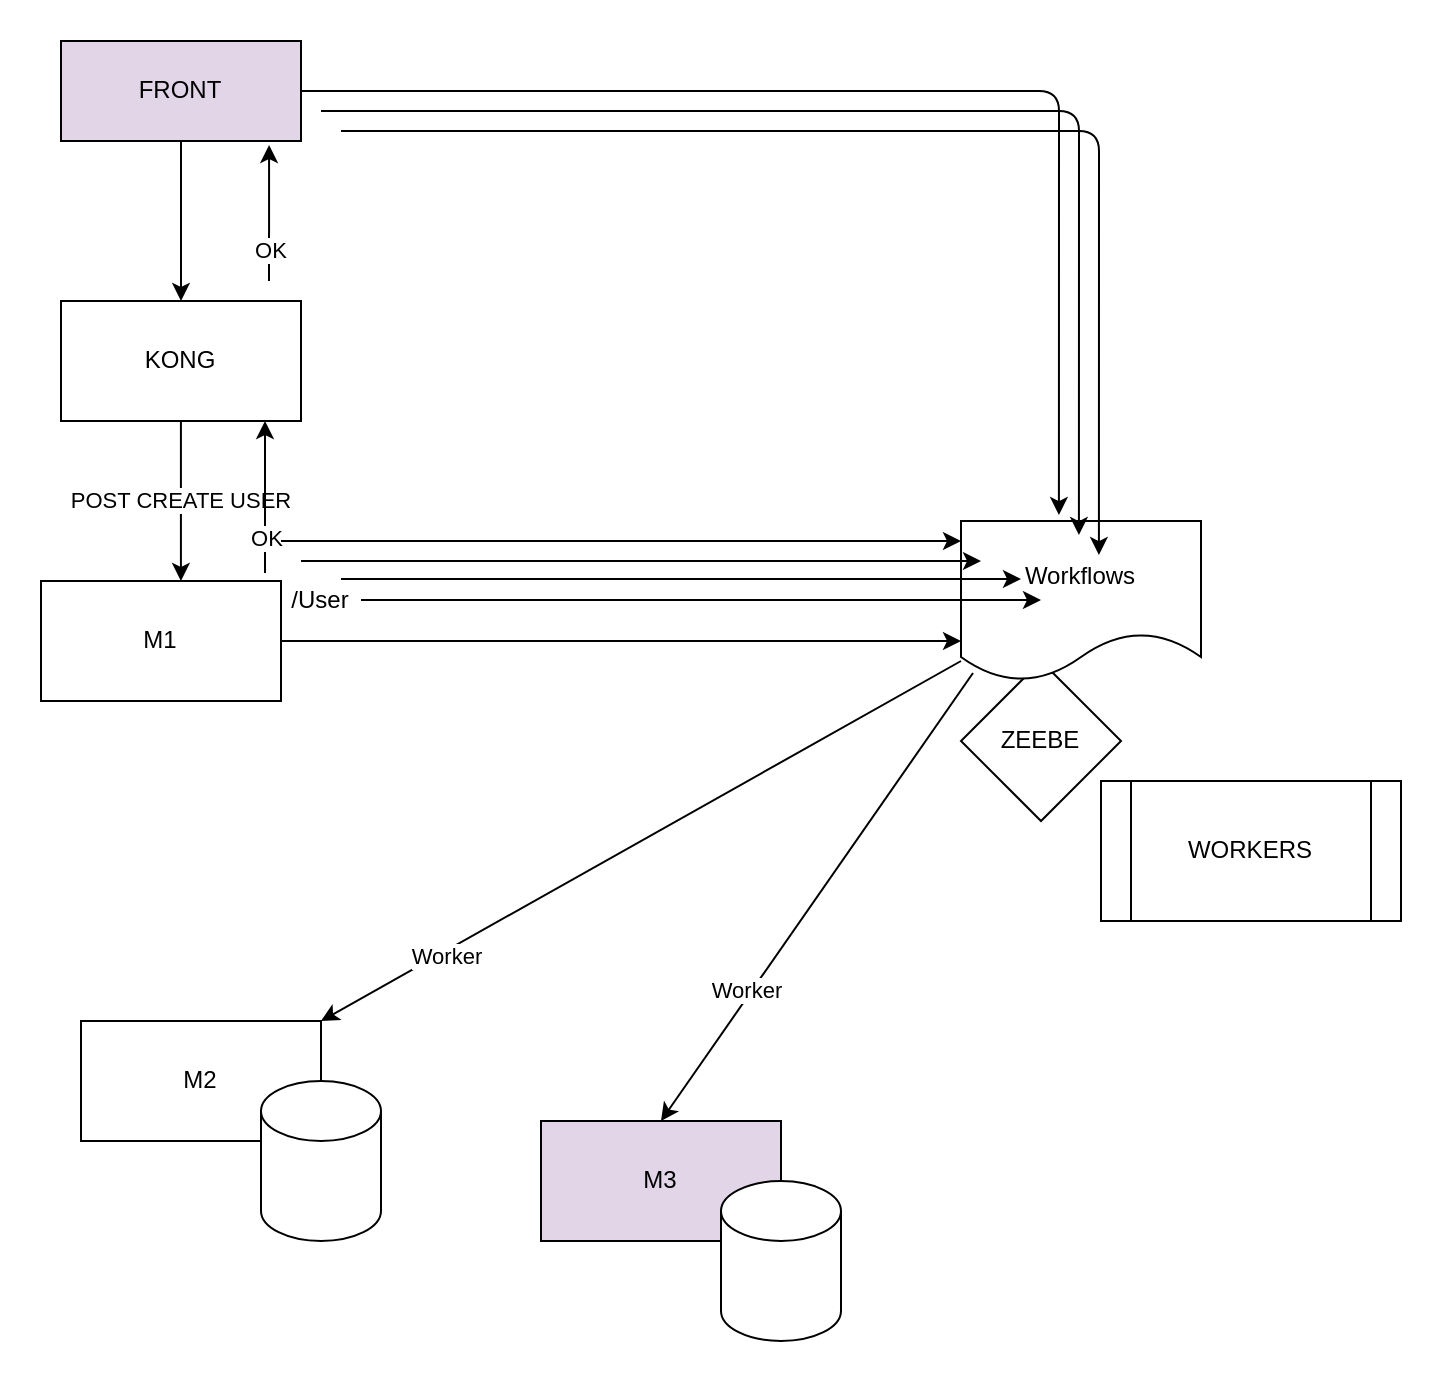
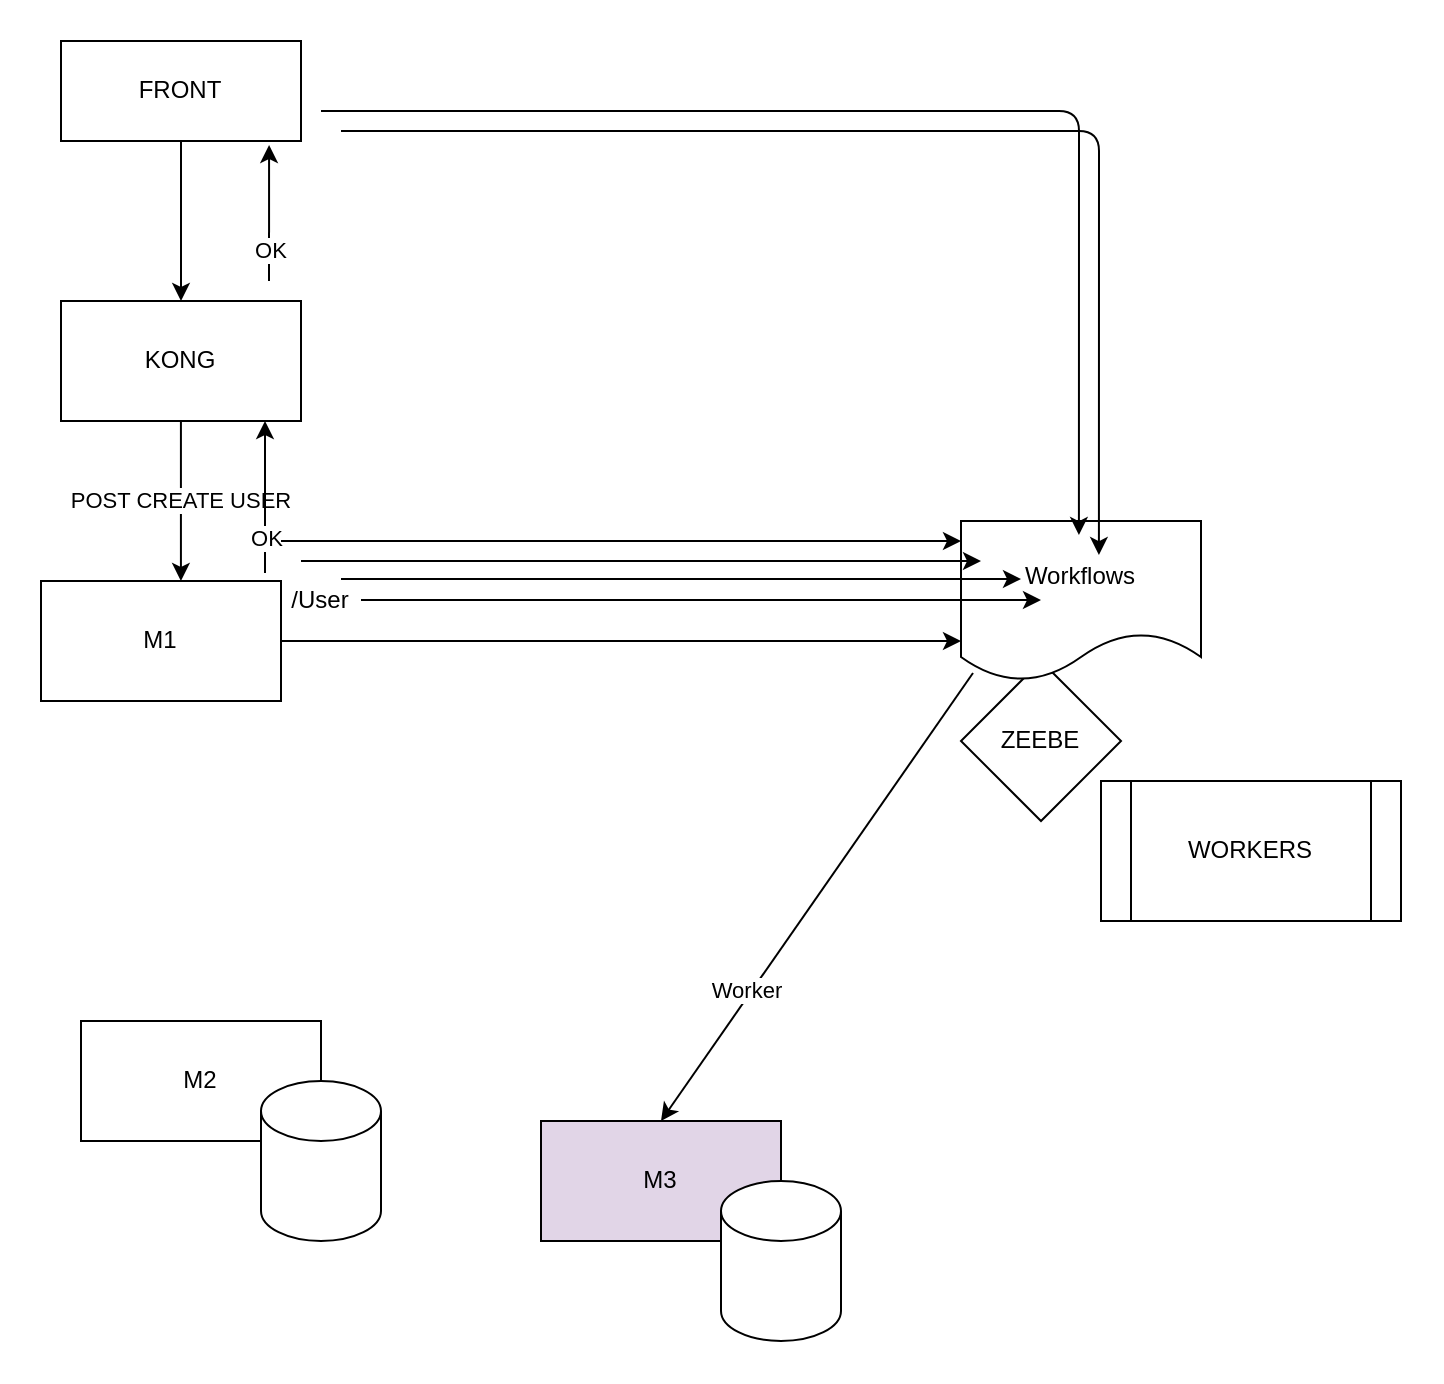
- <mxCell id="6" value="FRONT" style="rounded=0;whiteSpace=wrap;html=1;fillColor=#e1d5e7;" vertex="1" parent="1"><mxGeometry x="30" y="20" width="120" height="50" as="geometry" /></mxCell>
+ <mxCell id="6" value="FRONT" style="rounded=0;whiteSpace=wrap;html=1;" vertex="1" parent="1"><mxGeometry x="30" y="20" width="120" height="50" as="geometry" /></mxCell>
- <mxCell id="28" value="" style="endArrow=classic;html=1;exitX=1;exitY=0.5;exitDx=0;exitDy=0;entryX=0.408;entryY=-0.037;entryDx=0;entryDy=0;entryPerimeter=0;" edge="1" parent="1" source="6" target="8"><mxGeometry width="50" height="50" relative="1" as="geometry"><mxPoint x="200" y="50" as="sourcePoint" /><mxPoint x="250" as="targetPoint" y="0" /><Array as="points"><mxPoint x="529" y="45" /></Array></mxGeometry></mxCell>
- <mxCell id="12" value="" style="endArrow=classic;html=1;exitX=0;exitY=0.875;exitDx=0;exitDy=0;exitPerimeter=0;entryX=1;entryY=0;entryDx=0;entryDy=0;" edge="1" parent="1" source="8" target="9"><mxGeometry width="50" height="50" relative="1" as="geometry"><mxPoint x="190" y="460" as="sourcePoint" /><mxPoint x="240" y="410" as="targetPoint" /></mxGeometry></mxCell>
- <mxCell id="13" value="Worker" style="edgeLabel;html=1;align=center;verticalAlign=middle;resizable=0;points=[];" vertex="1" connectable="0" parent="12"><mxGeometry x="0.618" y="2" relative="1" as="geometry"><mxPoint as="offset" /></mxGeometry></mxCell>
